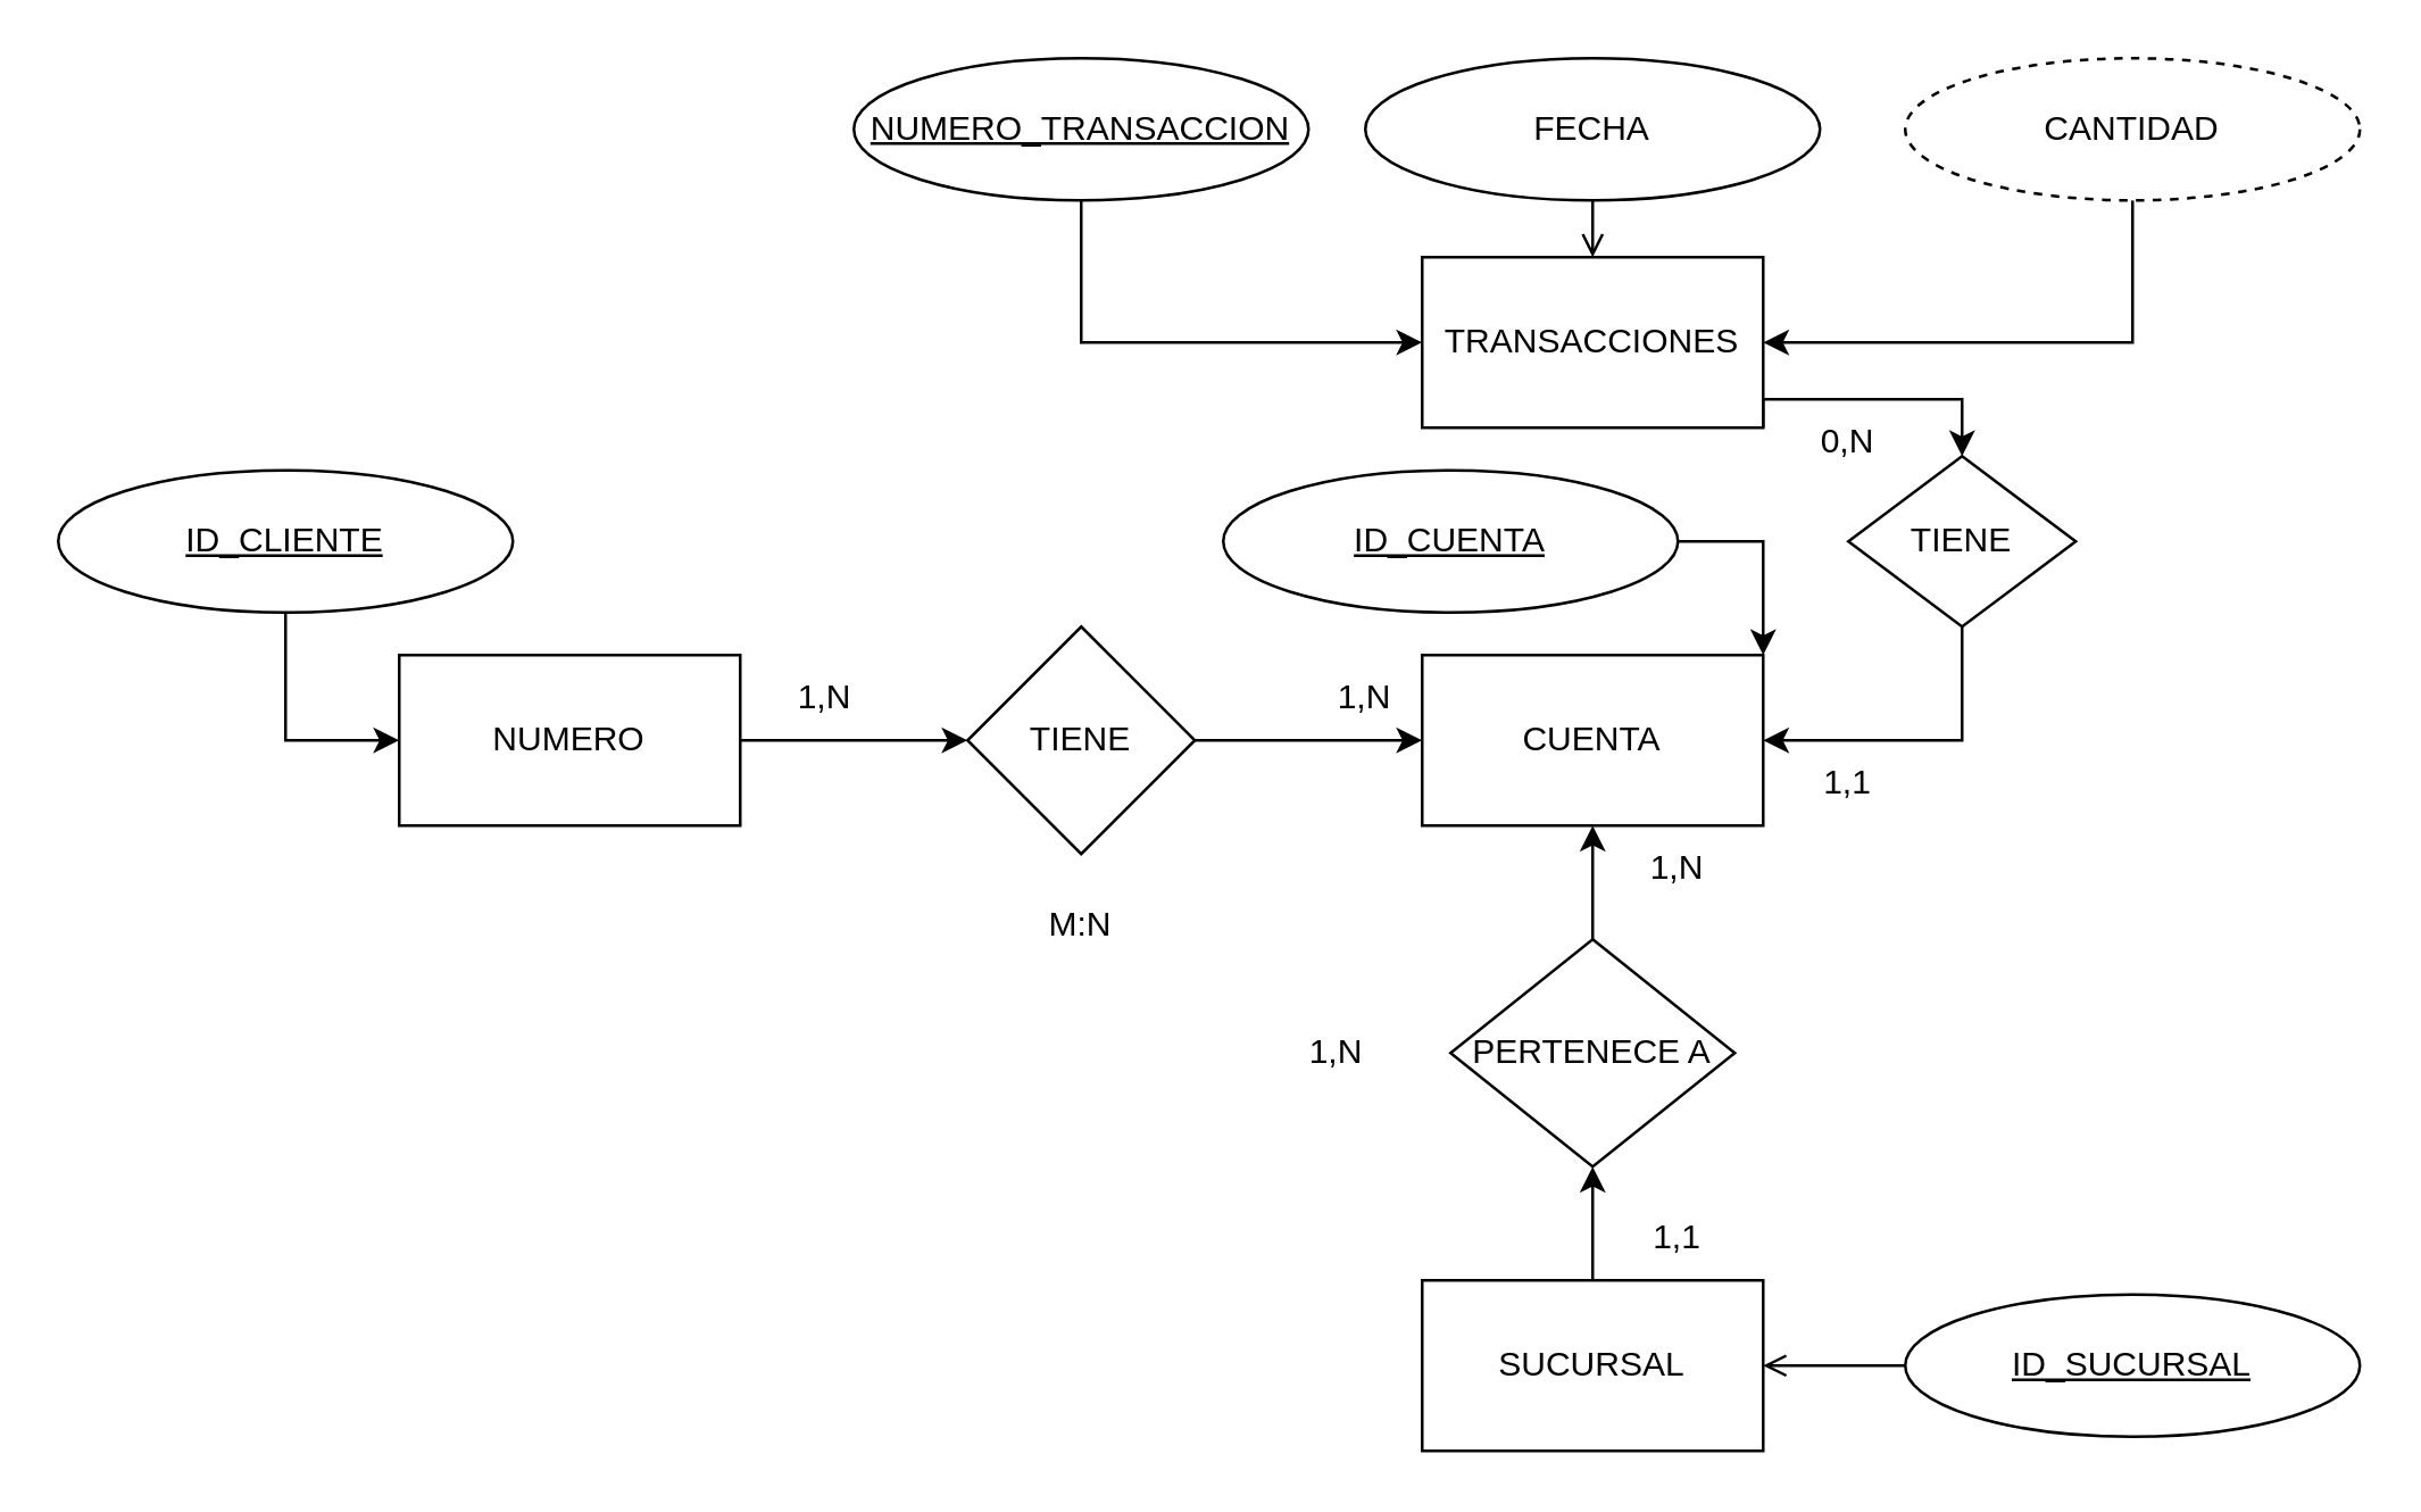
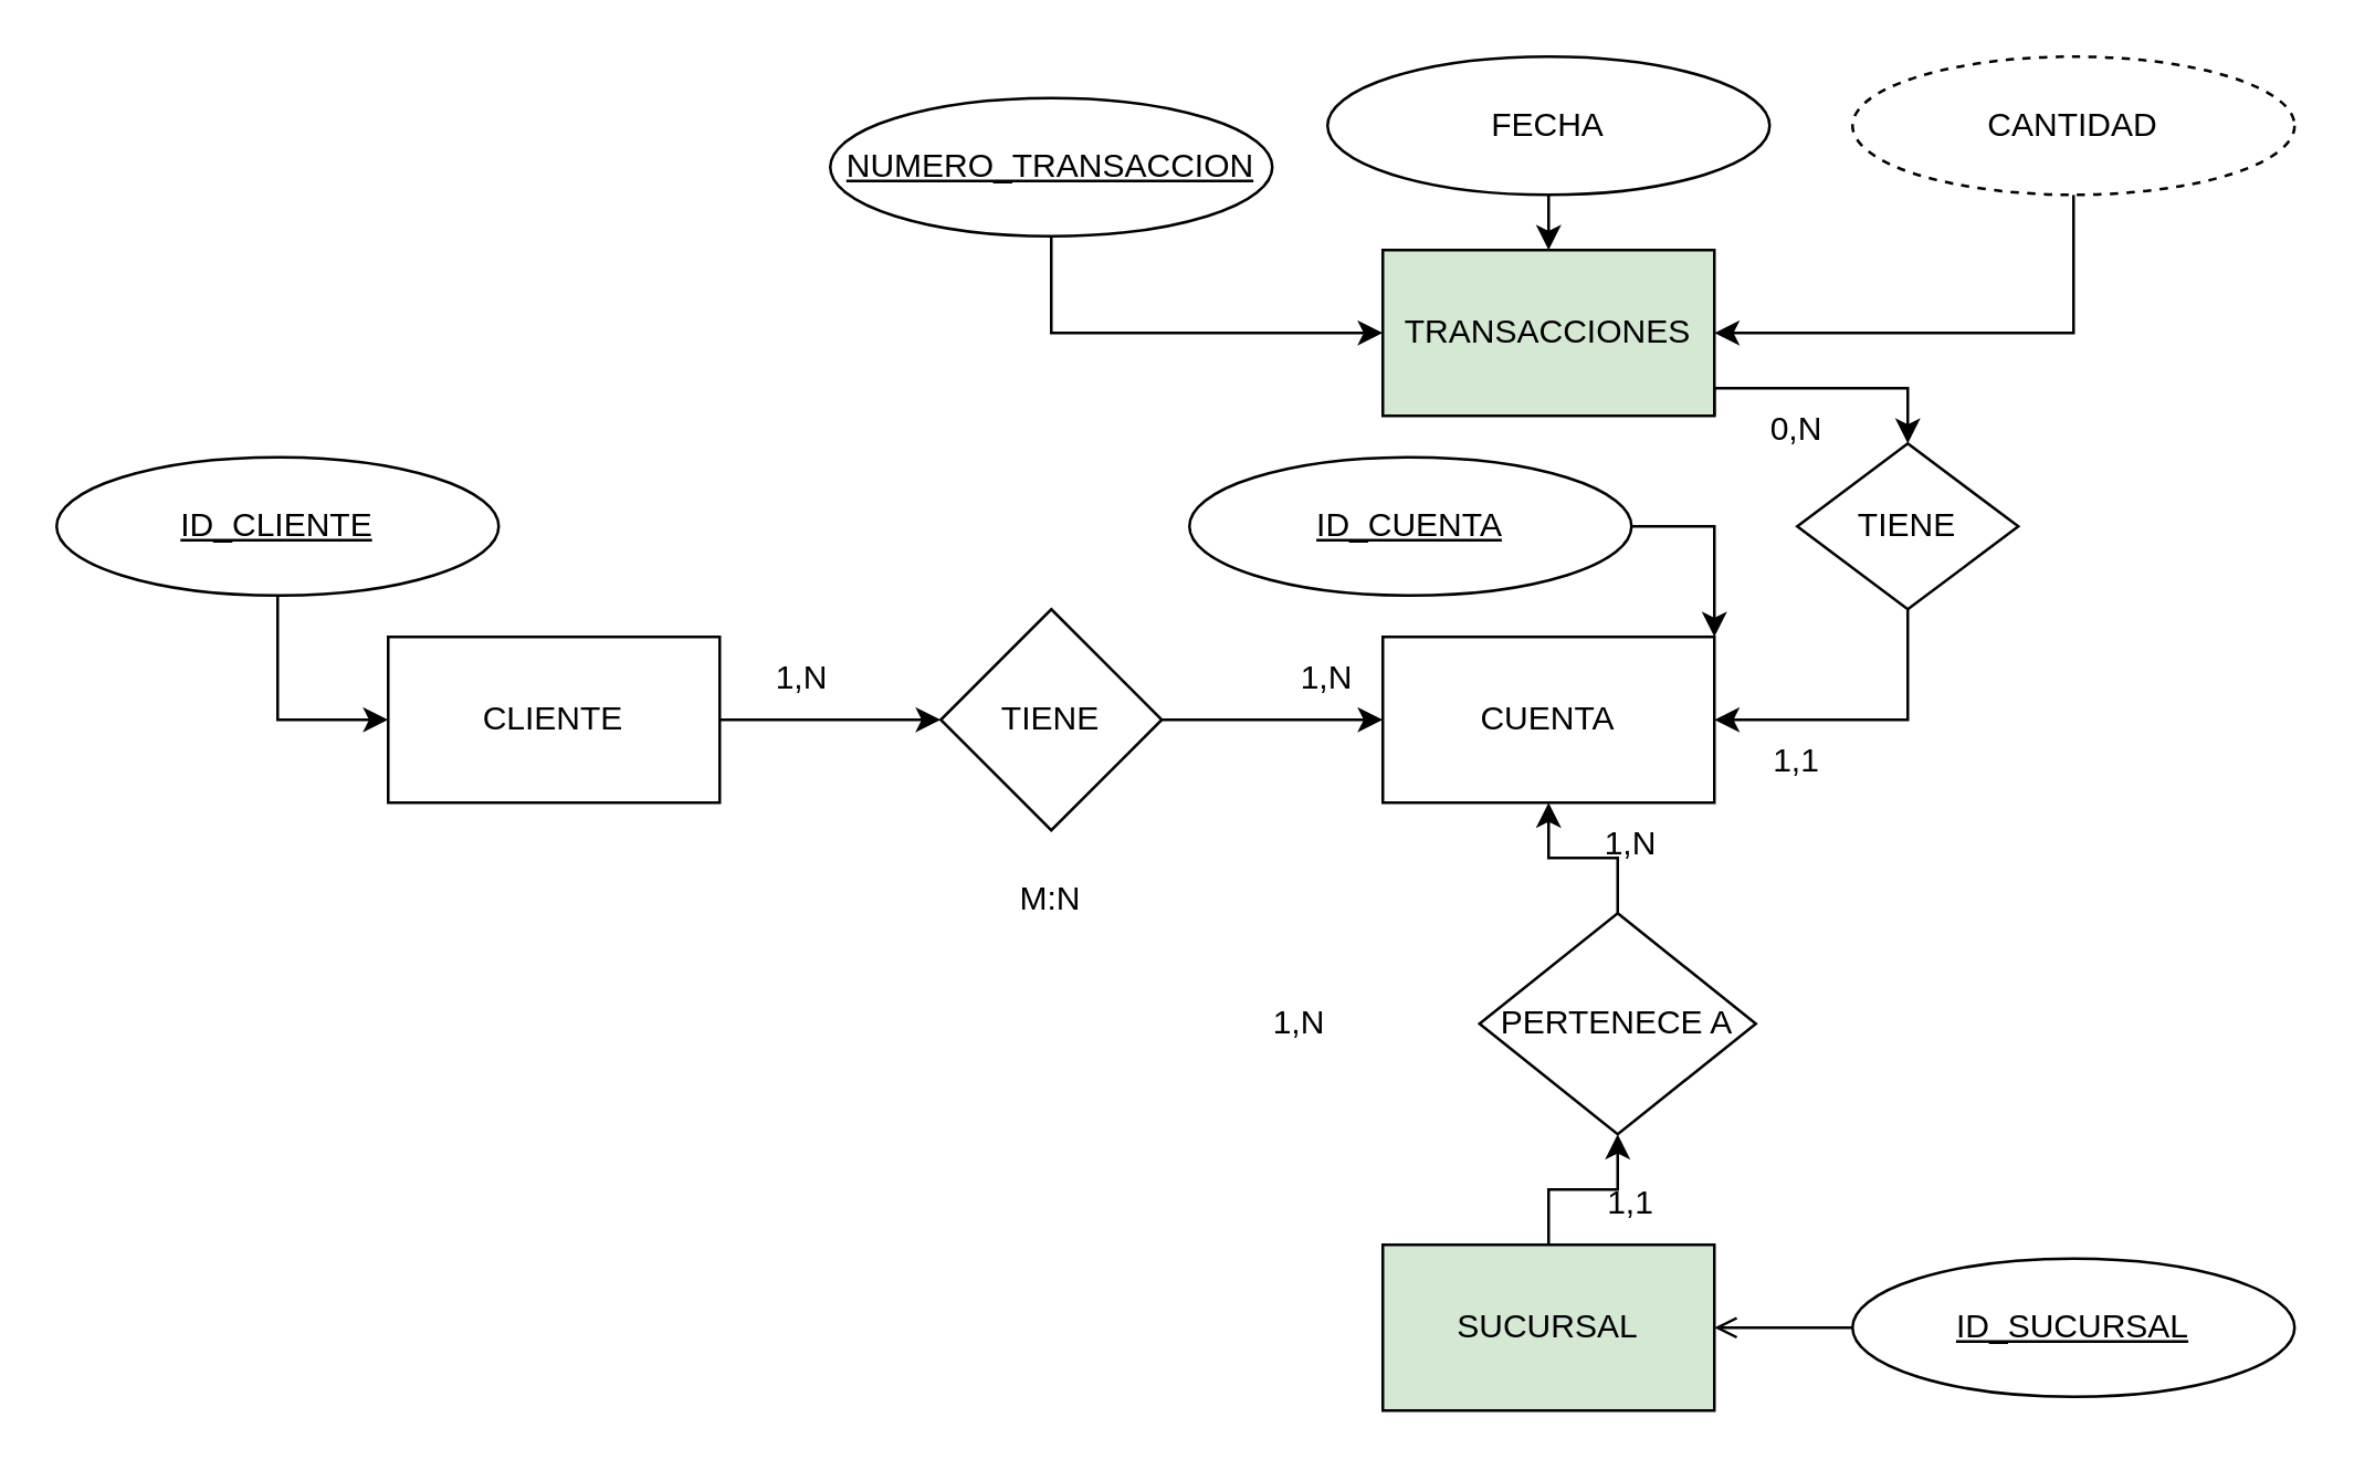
- <mxCell id="20" value="&lt;u&gt;NUMERO_TRANSACCION&lt;/u&gt;" style="ellipse;whiteSpace=wrap;html=1;" vertex="1" parent="1"><mxGeometry x="300" width="160" height="50" as="geometry" y="20" /></mxCell>
+ <mxCell id="20" value="&lt;u&gt;NUMERO_TRANSACCION&lt;/u&gt;" style="ellipse;whiteSpace=wrap;html=1;" vertex="1" parent="1"><mxGeometry x="300" y="35" width="160" height="50" as="geometry" /></mxCell>
- <mxCell id="21" style="edgeStyle=orthogonalEdgeStyle;rounded=0;orthogonalLoop=1;jettySize=auto;html=1;exitX=0.5;exitY=1;exitDx=0;exitDy=0;entryX=0.5;entryY=0;entryDx=0;entryDy=0;endArrow=open;" edge="1" parent="1" source="22" target="18"><mxGeometry relative="1" as="geometry" /></mxCell>
+ <mxCell id="21" style="edgeStyle=orthogonalEdgeStyle;rounded=0;orthogonalLoop=1;jettySize=auto;html=1;exitX=0.5;exitY=1;exitDx=0;exitDy=0;entryX=0.5;entryY=0;entryDx=0;entryDy=0;" edge="1" parent="1" source="22" target="18"><mxGeometry relative="1" as="geometry" /></mxCell>
- <mxCell id="18" value="TRANSACCIONES" style="rounded=0;whiteSpace=wrap;html=1;" vertex="1" parent="1"><mxGeometry x="500" y="90" width="120" height="60" as="geometry" /></mxCell>
+ <mxCell id="18" value="TRANSACCIONES" style="rounded=0;whiteSpace=wrap;html=1;fillColor=#d5e8d4;" vertex="1" parent="1"><mxGeometry x="500" y="90" width="120" height="60" as="geometry" /></mxCell>
- <mxCell id="3" value="NUMERO" style="rounded=0;whiteSpace=wrap;html=1;" vertex="1" parent="1"><mxGeometry x="140" y="230" width="120" height="60" as="geometry" /></mxCell>
+ <mxCell id="3" value="CLIENTE" style="rounded=0;whiteSpace=wrap;html=1;" vertex="1" parent="1"><mxGeometry x="140" y="230" width="120" height="60" as="geometry" /></mxCell>
- <mxCell id="10" value="PERTENECE A" style="rhombus;whiteSpace=wrap;html=1;" vertex="1" parent="1"><mxGeometry x="510" y="330" width="100" height="80" as="geometry" /></mxCell>
+ <mxCell id="10" value="PERTENECE A" style="rhombus;whiteSpace=wrap;html=1;" vertex="1" parent="1"><mxGeometry x="535" y="330" width="100" height="80" as="geometry" /></mxCell>
- <mxCell id="6" value="SUCURSAL" style="rounded=0;whiteSpace=wrap;html=1;" vertex="1" parent="1"><mxGeometry x="500" y="450" width="120" height="60" as="geometry" /></mxCell>
+ <mxCell id="6" value="SUCURSAL" style="rounded=0;whiteSpace=wrap;html=1;fillColor=#d5e8d4;" vertex="1" parent="1"><mxGeometry x="500" y="450" width="120" height="60" as="geometry" /></mxCell>
